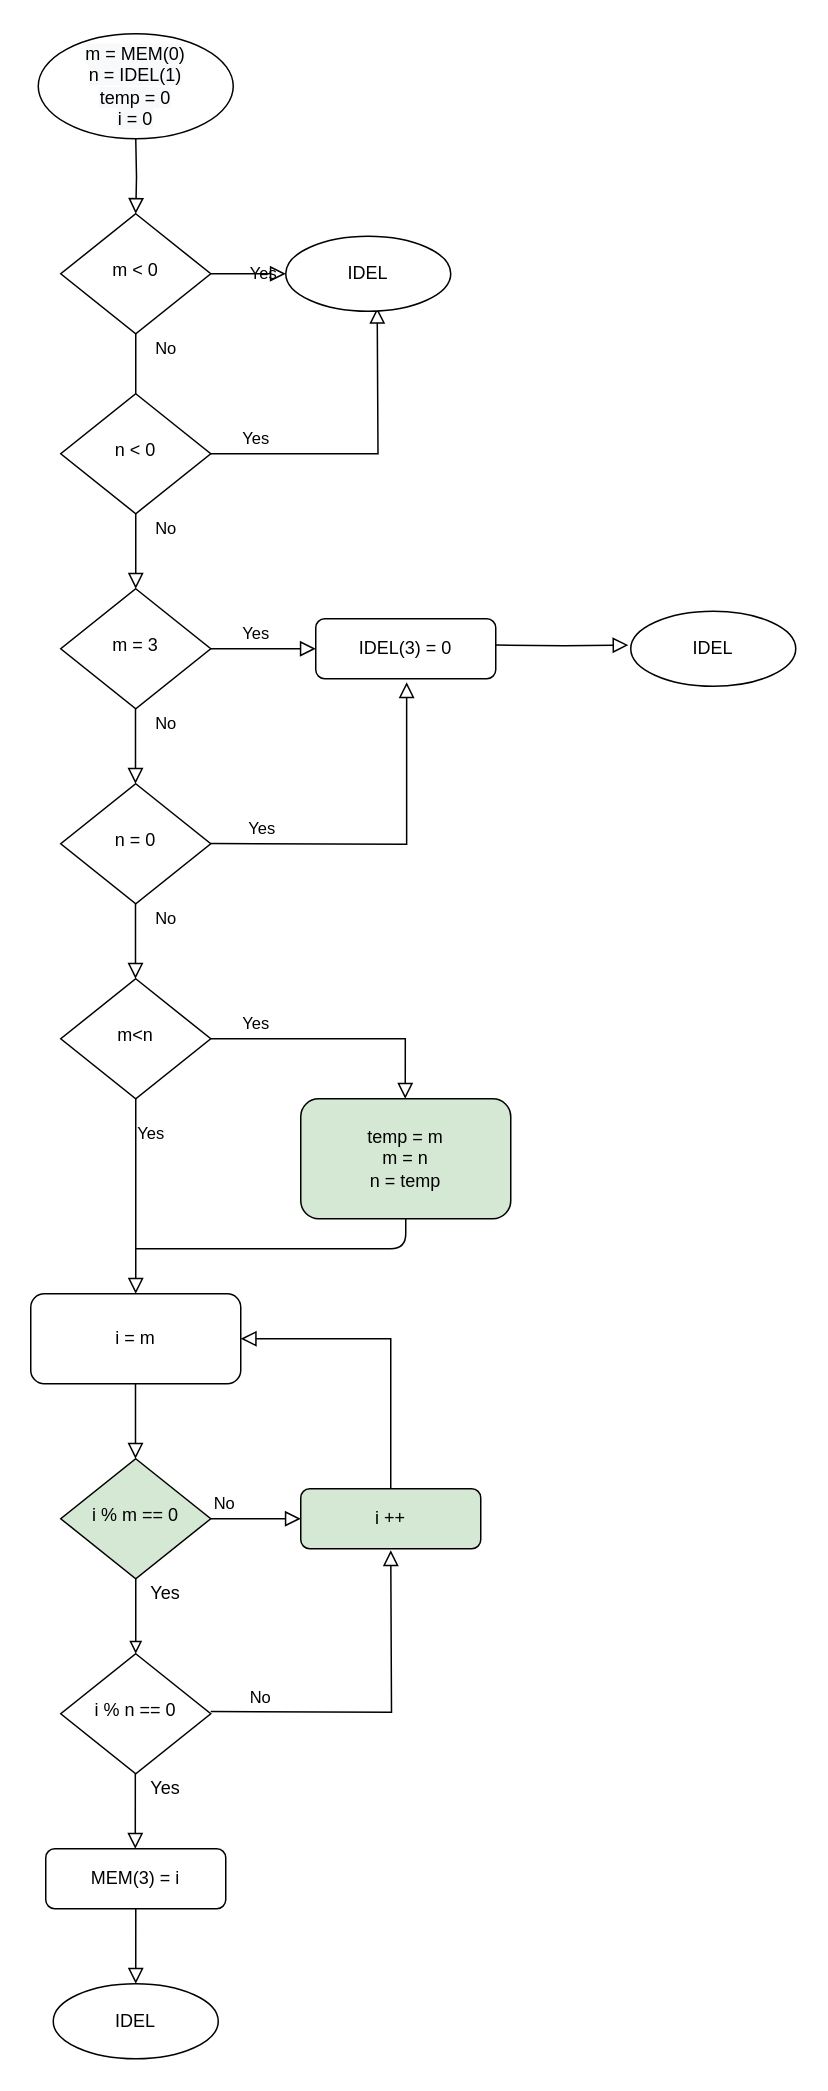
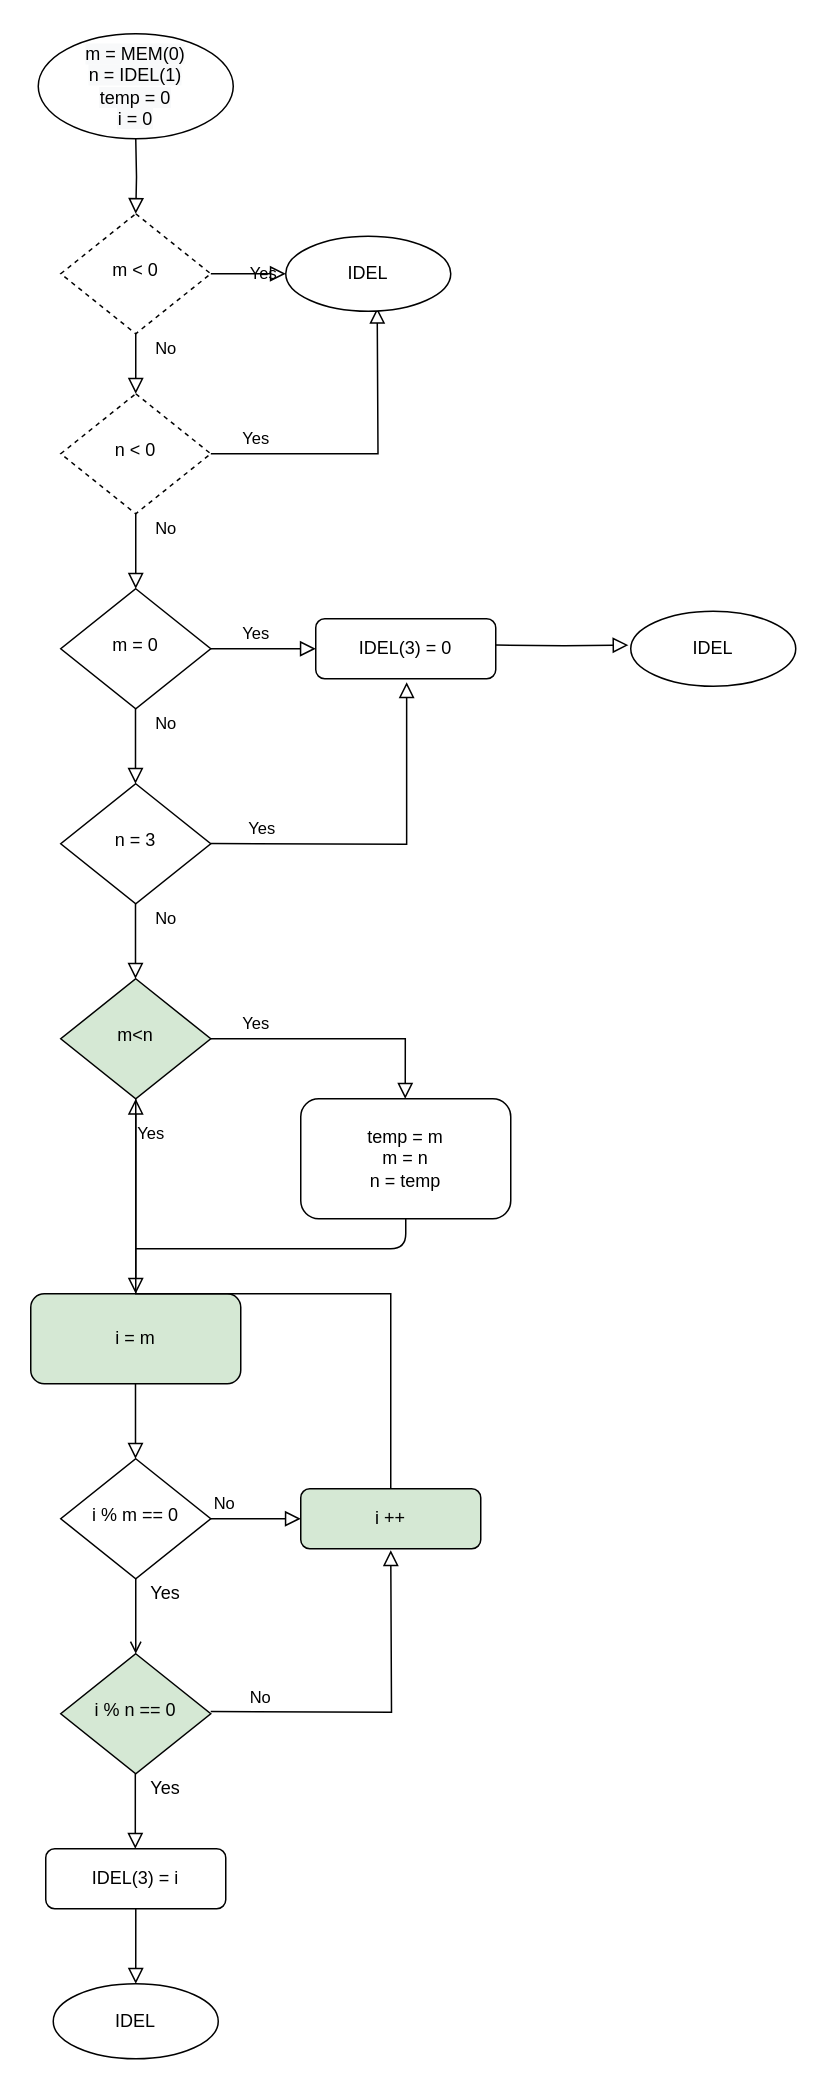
- <mxCell id="5" value="m &amp;lt; 0" style="rhombus;whiteSpace=wrap;html=1;shadow=0;fontFamily=Helvetica;fontSize=12;align=center;strokeWidth=1;spacing=6;spacingTop=-4;" parent="1" vertex="1"><mxGeometry x="40" y="140" width="100" height="80" as="geometry" /></mxCell>
+ <mxCell id="5" value="m &amp;lt; 0" style="rhombus;whiteSpace=wrap;html=1;shadow=0;fontFamily=Helvetica;fontSize=12;align=center;strokeWidth=1;spacing=6;spacingTop=-4;dashed=1;" parent="1" vertex="1"><mxGeometry x="40" y="140" width="100" height="80" as="geometry" /></mxCell>
- <mxCell id="3" value="No" style="rounded=0;html=1;jettySize=auto;orthogonalLoop=1;fontSize=11;endArrow=none;endFill=0;endSize=8;strokeWidth=1;shadow=0;labelBackgroundColor=none;edgeStyle=orthogonalEdgeStyle;" parent="1" source="5" target="8" edge="1"><mxGeometry x="-0.5" y="20" relative="1" as="geometry"><mxPoint as="offset" /></mxGeometry></mxCell>
+ <mxCell id="3" value="No" style="rounded=0;html=1;jettySize=auto;orthogonalLoop=1;fontSize=11;endArrow=block;endFill=0;endSize=8;strokeWidth=1;shadow=0;labelBackgroundColor=none;edgeStyle=orthogonalEdgeStyle;" parent="1" source="5" target="8" edge="1"><mxGeometry x="-0.5" y="20" relative="1" as="geometry"><mxPoint as="offset" /></mxGeometry></mxCell>
- <mxCell id="8" value="n &amp;lt; 0" style="rhombus;whiteSpace=wrap;html=1;shadow=0;fontFamily=Helvetica;fontSize=12;align=center;strokeWidth=1;spacing=6;spacingTop=-4;" parent="1" vertex="1"><mxGeometry x="40" y="260" width="100" height="80" as="geometry" /></mxCell>
+ <mxCell id="8" value="n &amp;lt; 0" style="rhombus;whiteSpace=wrap;html=1;shadow=0;fontFamily=Helvetica;fontSize=12;align=center;strokeWidth=1;spacing=6;spacingTop=-4;dashed=1;" parent="1" vertex="1"><mxGeometry x="40" y="260" width="100" height="80" as="geometry" /></mxCell>
- <mxCell id="9" value="m = 3" style="rhombus;whiteSpace=wrap;html=1;shadow=0;fontFamily=Helvetica;fontSize=12;align=center;strokeWidth=1;spacing=6;spacingTop=-4;" vertex="1" parent="1"><mxGeometry x="40" y="390" width="100" height="80" as="geometry" /></mxCell>
+ <mxCell id="9" value="m = 0" style="rhombus;whiteSpace=wrap;html=1;shadow=0;fontFamily=Helvetica;fontSize=12;align=center;strokeWidth=1;spacing=6;spacingTop=-4;" vertex="1" parent="1"><mxGeometry x="40" y="390" width="100" height="80" as="geometry" /></mxCell>
- <mxCell id="10" value="n = 0" style="rhombus;whiteSpace=wrap;html=1;shadow=0;fontFamily=Helvetica;fontSize=12;align=center;strokeWidth=1;spacing=6;spacingTop=-4;" vertex="1" parent="1"><mxGeometry x="40" y="520" width="100" height="80" as="geometry" /></mxCell>
+ <mxCell id="10" value="n = 3" style="rhombus;whiteSpace=wrap;html=1;shadow=0;fontFamily=Helvetica;fontSize=12;align=center;strokeWidth=1;spacing=6;spacingTop=-4;" vertex="1" parent="1"><mxGeometry x="40" y="520" width="100" height="80" as="geometry" /></mxCell>
- <mxCell id="15" value="m&amp;lt;n" style="rhombus;whiteSpace=wrap;html=1;shadow=0;fontFamily=Helvetica;fontSize=12;align=center;strokeWidth=1;spacing=6;spacingTop=-4;" vertex="1" parent="1"><mxGeometry x="40" y="650" width="100" height="80" as="geometry" /></mxCell>
+ <mxCell id="15" value="m&amp;lt;n" style="rhombus;whiteSpace=wrap;html=1;shadow=0;fontFamily=Helvetica;fontSize=12;align=center;strokeWidth=1;spacing=6;spacingTop=-4;fillColor=#d5e8d4;" vertex="1" parent="1"><mxGeometry x="40" y="650" width="100" height="80" as="geometry" /></mxCell>
- <mxCell id="17" value="temp = m&lt;br&gt;m = n&lt;br&gt;n = temp" style="rounded=1;whiteSpace=wrap;html=1;fontSize=12;glass=0;strokeWidth=1;shadow=0;fillColor=#d5e8d4;" vertex="1" parent="1"><mxGeometry x="200" y="730" width="140" height="80" as="geometry" /></mxCell>
+ <mxCell id="17" value="temp = m&lt;br&gt;m = n&lt;br&gt;n = temp" style="rounded=1;whiteSpace=wrap;html=1;fontSize=12;glass=0;strokeWidth=1;shadow=0;" vertex="1" parent="1"><mxGeometry x="200" y="730" width="140" height="80" as="geometry" /></mxCell>
- <mxCell id="20" value="i = m" style="rounded=1;whiteSpace=wrap;html=1;fontSize=12;glass=0;strokeWidth=1;shadow=0;" vertex="1" parent="1"><mxGeometry x="20" y="860" width="140" height="60" as="geometry" /></mxCell>
+ <mxCell id="20" value="i = m" style="rounded=1;whiteSpace=wrap;html=1;fontSize=12;glass=0;strokeWidth=1;shadow=0;fillColor=#d5e8d4;" vertex="1" parent="1"><mxGeometry x="20" y="860" width="140" height="60" as="geometry" /></mxCell>
- <mxCell id="34" value="" style="edgeStyle=orthogonalEdgeStyle;rounded=0;html=1;jettySize=auto;orthogonalLoop=1;fontSize=11;endArrow=block;endFill=0;endSize=8;strokeWidth=1;shadow=0;labelBackgroundColor=none;exitX=0.5;exitY=0;exitDx=0;exitDy=0;entryX=1;entryY=0.5;entryDx=0;entryDy=0;" edge="1" parent="1" source="29" target="20"><mxGeometry x="-0.712" y="10" relative="1" as="geometry"><mxPoint as="offset" /><mxPoint x="210" y="943.75" as="sourcePoint" /><mxPoint x="330" y="836.24" as="targetPoint" /></mxGeometry></mxCell>
+ <mxCell id="34" value="" style="edgeStyle=orthogonalEdgeStyle;rounded=0;html=1;jettySize=auto;orthogonalLoop=1;fontSize=11;endArrow=block;endFill=0;endSize=8;strokeWidth=1;shadow=0;labelBackgroundColor=none;exitX=0.5;exitY=0;exitDx=0;exitDy=0;" edge="1" parent="1" source="29" target="15"><mxGeometry x="-0.712" y="10" relative="1" as="geometry"><mxPoint as="offset" /><mxPoint x="210" y="943.75" as="sourcePoint" /><mxPoint x="330" y="836.24" as="targetPoint" /></mxGeometry></mxCell>
- <mxCell id="24" value="i % m == 0" style="rhombus;whiteSpace=wrap;html=1;shadow=0;fontFamily=Helvetica;fontSize=12;align=center;strokeWidth=1;spacing=6;spacingTop=-4;fillColor=#d5e8d4;" vertex="1" parent="1"><mxGeometry x="40" y="970" width="100" height="80" as="geometry" /></mxCell>
+ <mxCell id="24" value="i % m == 0" style="rhombus;whiteSpace=wrap;html=1;shadow=0;fontFamily=Helvetica;fontSize=12;align=center;strokeWidth=1;spacing=6;spacingTop=-4;" vertex="1" parent="1"><mxGeometry x="40" y="970" width="100" height="80" as="geometry" /></mxCell>
- <mxCell id="23" value="" style="edgeStyle=orthogonalEdgeStyle;rounded=0;orthogonalLoop=1;jettySize=auto;html=1;endArrow=block;endFill=0;" edge="1" parent="1" source="24" target="26"><mxGeometry relative="1" as="geometry" /></mxCell>
+ <mxCell id="23" value="" style="edgeStyle=orthogonalEdgeStyle;rounded=0;orthogonalLoop=1;jettySize=auto;html=1;endArrow=open;endFill=0;" edge="1" parent="1" source="24" target="26"><mxGeometry relative="1" as="geometry" /></mxCell>
- <mxCell id="26" value="i % n == 0" style="rhombus;whiteSpace=wrap;html=1;shadow=0;fontFamily=Helvetica;fontSize=12;align=center;strokeWidth=1;spacing=6;spacingTop=-4;" vertex="1" parent="1"><mxGeometry x="40" y="1100" width="100" height="80" as="geometry" /></mxCell>
+ <mxCell id="26" value="i % n == 0" style="rhombus;whiteSpace=wrap;html=1;shadow=0;fontFamily=Helvetica;fontSize=12;align=center;strokeWidth=1;spacing=6;spacingTop=-4;fillColor=#d5e8d4;" vertex="1" parent="1"><mxGeometry x="40" y="1100" width="100" height="80" as="geometry" /></mxCell>
- <mxCell id="27" value="MEM(3) = i" style="rounded=1;whiteSpace=wrap;html=1;fontSize=12;glass=0;strokeWidth=1;shadow=0;" vertex="1" parent="1"><mxGeometry x="30" y="1230" width="120" height="40" as="geometry" /></mxCell>
+ <mxCell id="27" value="IDEL(3) = i" style="rounded=1;whiteSpace=wrap;html=1;fontSize=12;glass=0;strokeWidth=1;shadow=0;" vertex="1" parent="1"><mxGeometry x="30" y="1230" width="120" height="40" as="geometry" /></mxCell>
